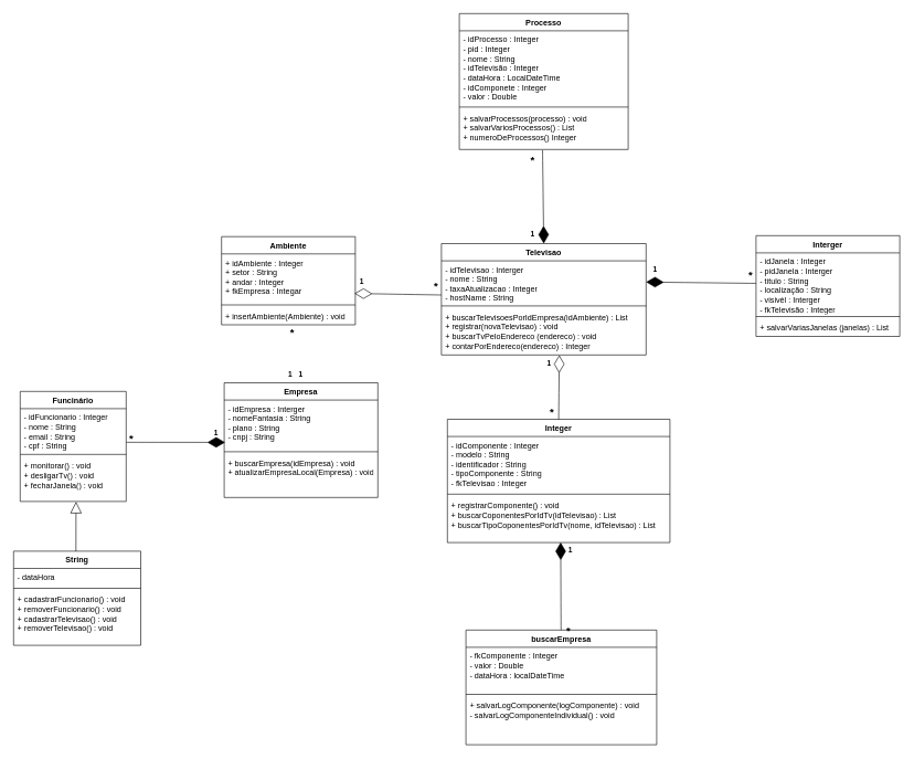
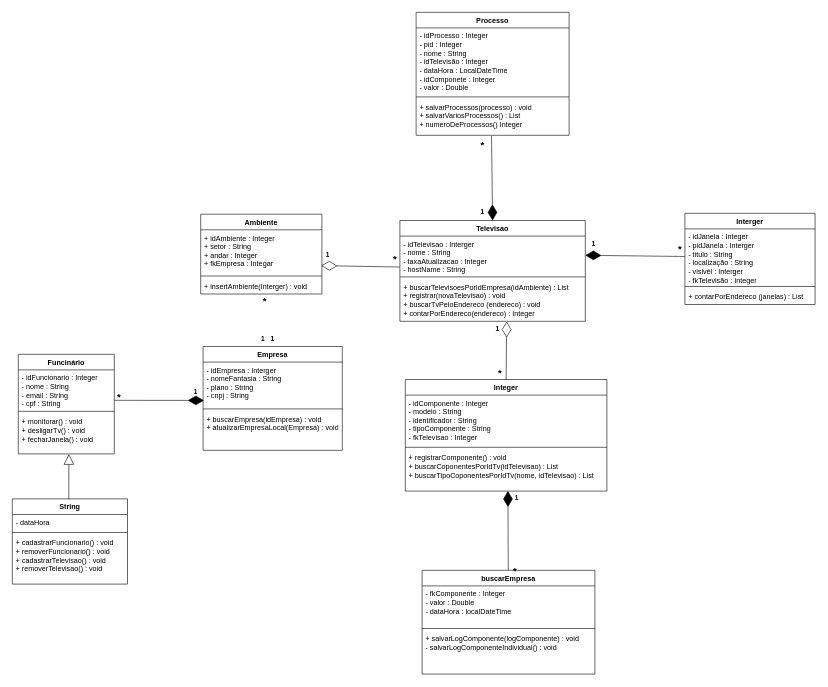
- <mxCell id="22" value="+ insertAmbiente&lt;span style=&quot;background-color: initial;&quot;&gt;(Ambiente) : void&lt;/span&gt;" style="text;strokeColor=none;fillColor=none;align=left;verticalAlign=top;spacingLeft=4;spacingRight=4;overflow=hidden;rotatable=0;points=[[0,0.5],[1,0.5]];portConstraint=eastwest;whiteSpace=wrap;html=1;" parent="19" vertex="1"><mxGeometry y="107" width="202" height="26" as="geometry" /></mxCell>
+ <mxCell id="22" value="+ insertAmbiente&lt;span style=&quot;background-color: initial;&quot;&gt;(Interger) : void&lt;/span&gt;" style="text;strokeColor=none;fillColor=none;align=left;verticalAlign=top;spacingLeft=4;spacingRight=4;overflow=hidden;rotatable=0;points=[[0,0.5],[1,0.5]];portConstraint=eastwest;whiteSpace=wrap;html=1;" parent="19" vertex="1"><mxGeometry y="107" width="202" height="26" as="geometry" /></mxCell>
- <mxCell id="28" value="+ salvarVariasJanelas (janelas)&amp;nbsp;&lt;span style=&quot;background-color: initial;&quot;&gt;: List&lt;/span&gt;" style="text;strokeColor=none;fillColor=none;align=left;verticalAlign=top;spacingLeft=4;spacingRight=4;overflow=hidden;rotatable=0;points=[[0,0.5],[1,0.5]];portConstraint=eastwest;whiteSpace=wrap;html=1;" parent="25" vertex="1"><mxGeometry y="126" width="217" height="26" as="geometry" /></mxCell>
+ <mxCell id="28" value="+ contarPorEndereco (janelas)&amp;nbsp;&lt;span style=&quot;background-color: initial;&quot;&gt;: List&lt;/span&gt;" style="text;strokeColor=none;fillColor=none;align=left;verticalAlign=top;spacingLeft=4;spacingRight=4;overflow=hidden;rotatable=0;points=[[0,0.5],[1,0.5]];portConstraint=eastwest;whiteSpace=wrap;html=1;" parent="25" vertex="1"><mxGeometry y="126" width="217" height="26" as="geometry" /></mxCell>
